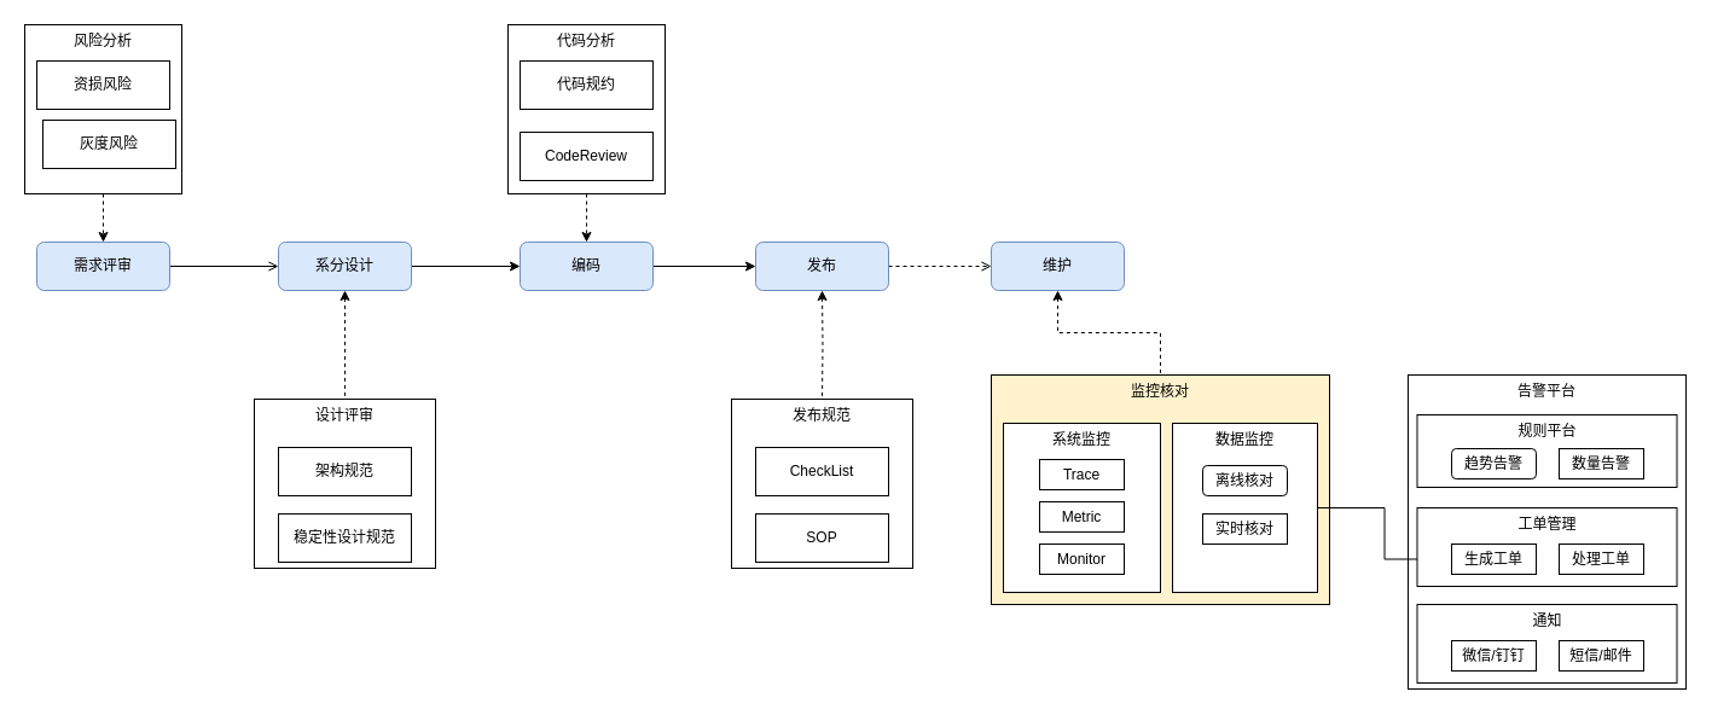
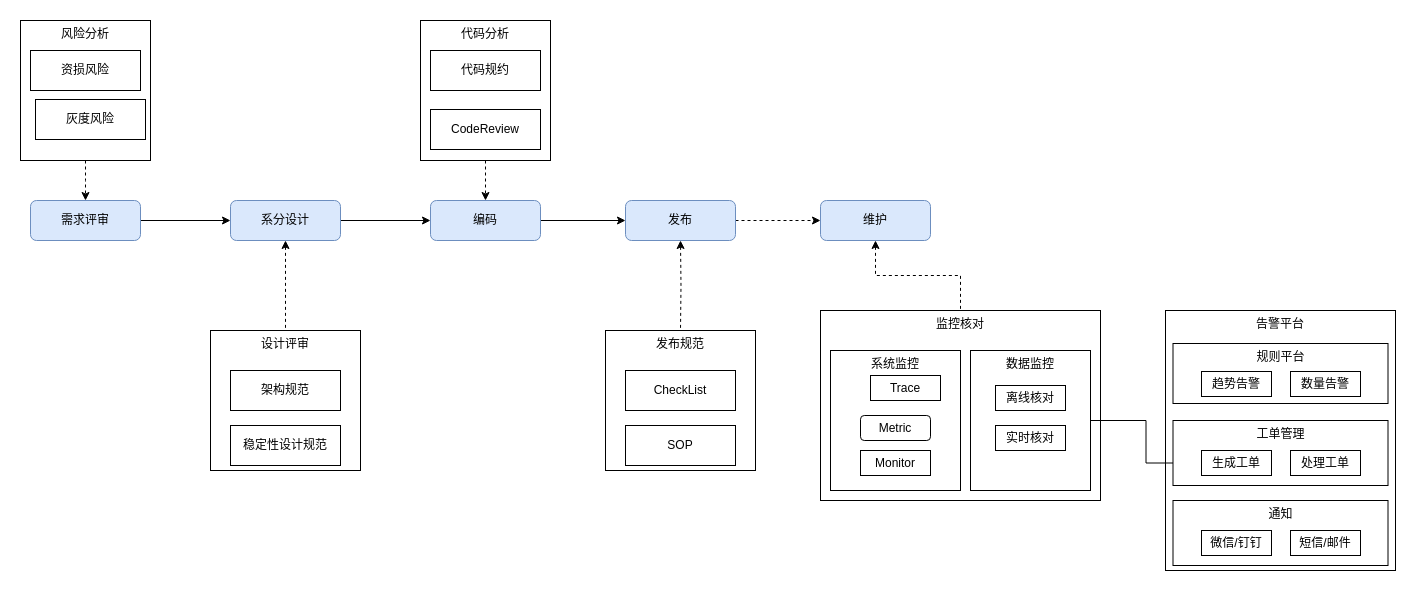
- <mxCell id="2" style="edgeStyle=orthogonalEdgeStyle;rounded=0;orthogonalLoop=1;jettySize=auto;html=1;exitX=1;exitY=0.5;exitDx=0;exitDy=0;endArrow=open;" parent="1" source="3" target="6" edge="1"><mxGeometry relative="1" as="geometry" /></mxCell>
+ <mxCell id="2" style="edgeStyle=orthogonalEdgeStyle;rounded=0;orthogonalLoop=1;jettySize=auto;html=1;exitX=1;exitY=0.5;exitDx=0;exitDy=0;" parent="1" source="3" target="6" edge="1"><mxGeometry relative="1" as="geometry" /></mxCell>
- <mxCell id="10" style="edgeStyle=orthogonalEdgeStyle;rounded=0;orthogonalLoop=1;jettySize=auto;html=1;exitX=1;exitY=0.5;exitDx=0;exitDy=0;entryX=0;entryY=0.5;entryDx=0;entryDy=0;dashed=1;startArrow=none;startFill=0;endArrow=open;endFill=1;" parent="1" source="11" target="39" edge="1"><mxGeometry relative="1" as="geometry" /></mxCell>
+ <mxCell id="10" style="edgeStyle=orthogonalEdgeStyle;rounded=0;orthogonalLoop=1;jettySize=auto;html=1;exitX=1;exitY=0.5;exitDx=0;exitDy=0;entryX=0;entryY=0.5;entryDx=0;entryDy=0;dashed=1;startArrow=none;startFill=0;endArrow=classic;endFill=1;" parent="1" source="11" target="39" edge="1"><mxGeometry relative="1" as="geometry" /></mxCell>
- <mxCell id="16" value="监控核对" style="rounded=0;whiteSpace=wrap;html=1;verticalAlign=top;fillColor=#fff2cc;" parent="1" vertex="1"><mxGeometry x="820" y="310" width="280" height="190" as="geometry" /></mxCell>
+ <mxCell id="16" value="监控核对" style="rounded=0;whiteSpace=wrap;html=1;verticalAlign=top;" parent="1" vertex="1"><mxGeometry x="820" y="310" width="280" height="190" as="geometry" /></mxCell>
- <mxCell id="27" value="趋势告警" style="whiteSpace=wrap;html=1;rounded=1;" parent="1" vertex="1"><mxGeometry x="1201" y="371" width="70" height="25" as="geometry" /></mxCell>
+ <mxCell id="27" value="趋势告警" style="rounded=0;whiteSpace=wrap;html=1;" parent="1" vertex="1"><mxGeometry x="1201" y="371" width="70" height="25" as="geometry" /></mxCell>
- <mxCell id="20" value="Trace" style="rounded=0;whiteSpace=wrap;html=1;" parent="1" vertex="1"><mxGeometry x="860" y="380" width="70" height="25" as="geometry" /></mxCell>
+ <mxCell id="20" value="Trace" style="rounded=0;whiteSpace=wrap;html=1;" parent="1" vertex="1"><mxGeometry x="870" y="375" width="70" height="25" as="geometry" /></mxCell>
- <mxCell id="23" value="离线核对" style="whiteSpace=wrap;html=1;rounded=1;" parent="1" vertex="1"><mxGeometry x="995" y="385" width="70" height="25" as="geometry" /></mxCell>
+ <mxCell id="23" value="离线核对" style="rounded=0;whiteSpace=wrap;html=1;" parent="1" vertex="1"><mxGeometry x="995" y="385" width="70" height="25" as="geometry" /></mxCell>
- <mxCell id="21" value="Metric" style="rounded=0;whiteSpace=wrap;html=1;" parent="1" vertex="1"><mxGeometry x="860" y="415" width="70" height="25" as="geometry" /></mxCell>
+ <mxCell id="21" value="Metric" style="whiteSpace=wrap;html=1;rounded=1;" parent="1" vertex="1"><mxGeometry x="860" y="415" width="70" height="25" as="geometry" /></mxCell>
